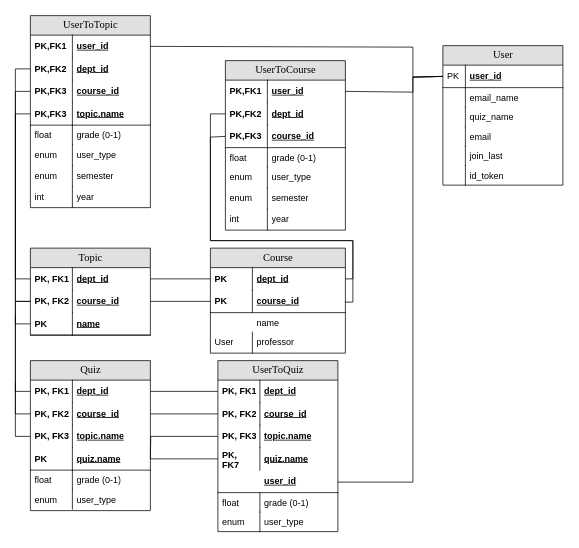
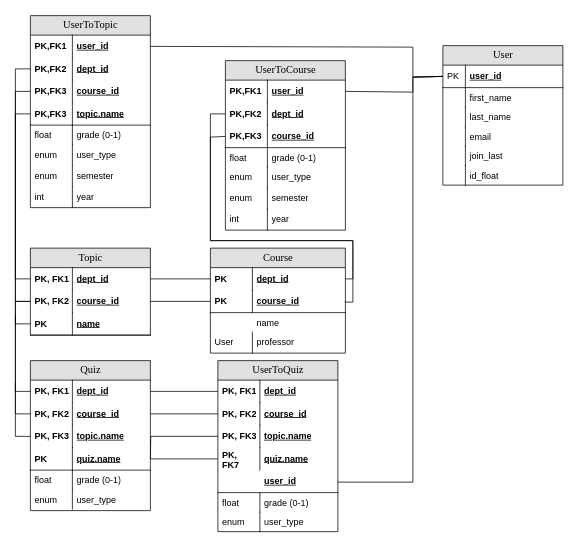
- <mxCell id="20" value="email_name" style="shape=partialRectangle;top=0;left=0;right=0;bottom=0;html=1;align=left;verticalAlign=top;fillColor=none;spacingLeft=34;spacingRight=4;whiteSpace=wrap;overflow=hidden;rotatable=0;points=[[0,0.5],[1,0.5]];portConstraint=eastwest;dropTarget=0;" parent="17" vertex="1"><mxGeometry y="56" width="160" height="26" as="geometry" /></mxCell>
+ <mxCell id="20" value="first_name" style="shape=partialRectangle;top=0;left=0;right=0;bottom=0;html=1;align=left;verticalAlign=top;fillColor=none;spacingLeft=34;spacingRight=4;whiteSpace=wrap;overflow=hidden;rotatable=0;points=[[0,0.5],[1,0.5]];portConstraint=eastwest;dropTarget=0;" parent="17" vertex="1"><mxGeometry y="56" width="160" height="26" as="geometry" /></mxCell>
- <mxCell id="22" value="quiz_name" style="shape=partialRectangle;top=0;left=0;right=0;bottom=0;html=1;align=left;verticalAlign=top;fillColor=none;spacingLeft=34;spacingRight=4;whiteSpace=wrap;overflow=hidden;rotatable=0;points=[[0,0.5],[1,0.5]];portConstraint=eastwest;dropTarget=0;" parent="17" vertex="1"><mxGeometry y="82" width="160" height="26" as="geometry" /></mxCell>
+ <mxCell id="22" value="last_name" style="shape=partialRectangle;top=0;left=0;right=0;bottom=0;html=1;align=left;verticalAlign=top;fillColor=none;spacingLeft=34;spacingRight=4;whiteSpace=wrap;overflow=hidden;rotatable=0;points=[[0,0.5],[1,0.5]];portConstraint=eastwest;dropTarget=0;" parent="17" vertex="1"><mxGeometry y="82" width="160" height="26" as="geometry" /></mxCell>
- <mxCell id="28" value="id_token" style="shape=partialRectangle;top=0;left=0;right=0;bottom=0;html=1;align=left;verticalAlign=top;fillColor=none;spacingLeft=34;spacingRight=4;whiteSpace=wrap;overflow=hidden;rotatable=0;points=[[0,0.5],[1,0.5]];portConstraint=eastwest;dropTarget=0;" parent="17" vertex="1"><mxGeometry y="160" width="160" height="26" as="geometry" /></mxCell>
+ <mxCell id="28" value="id_float" style="shape=partialRectangle;top=0;left=0;right=0;bottom=0;html=1;align=left;verticalAlign=top;fillColor=none;spacingLeft=34;spacingRight=4;whiteSpace=wrap;overflow=hidden;rotatable=0;points=[[0,0.5],[1,0.5]];portConstraint=eastwest;dropTarget=0;" parent="17" vertex="1"><mxGeometry y="160" width="160" height="26" as="geometry" /></mxCell>
